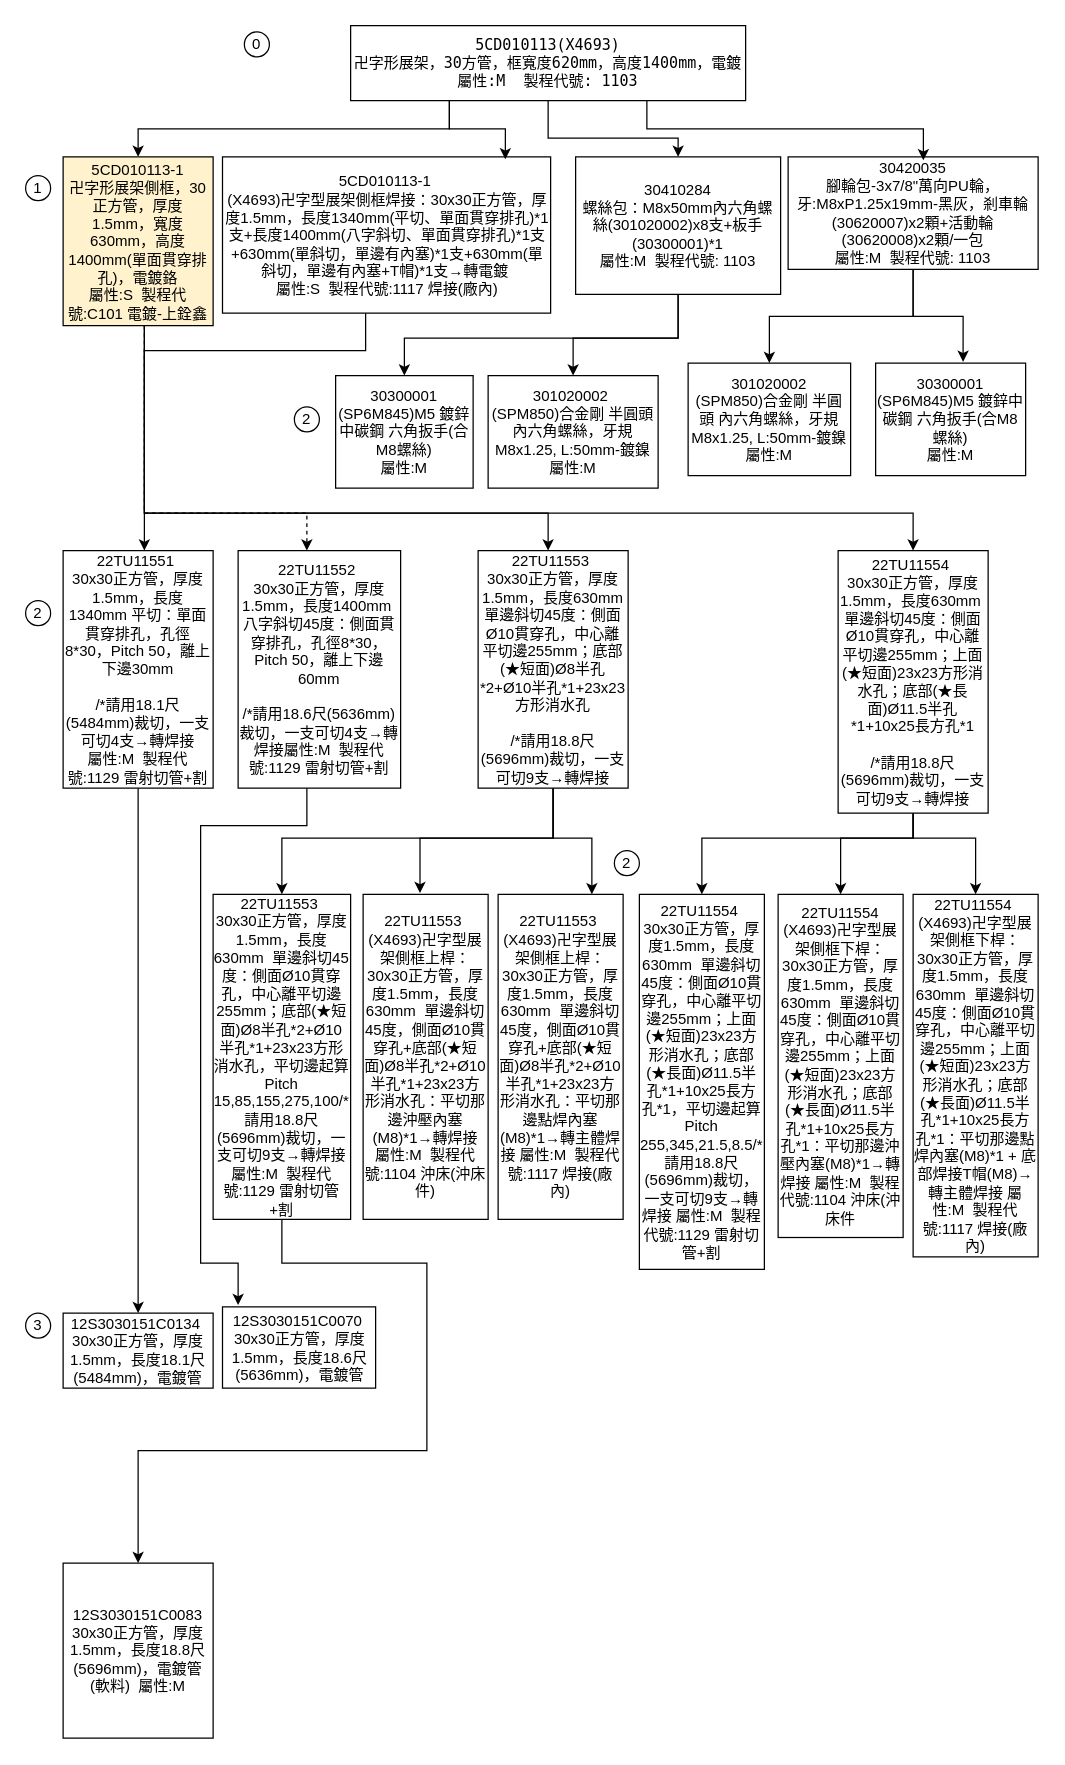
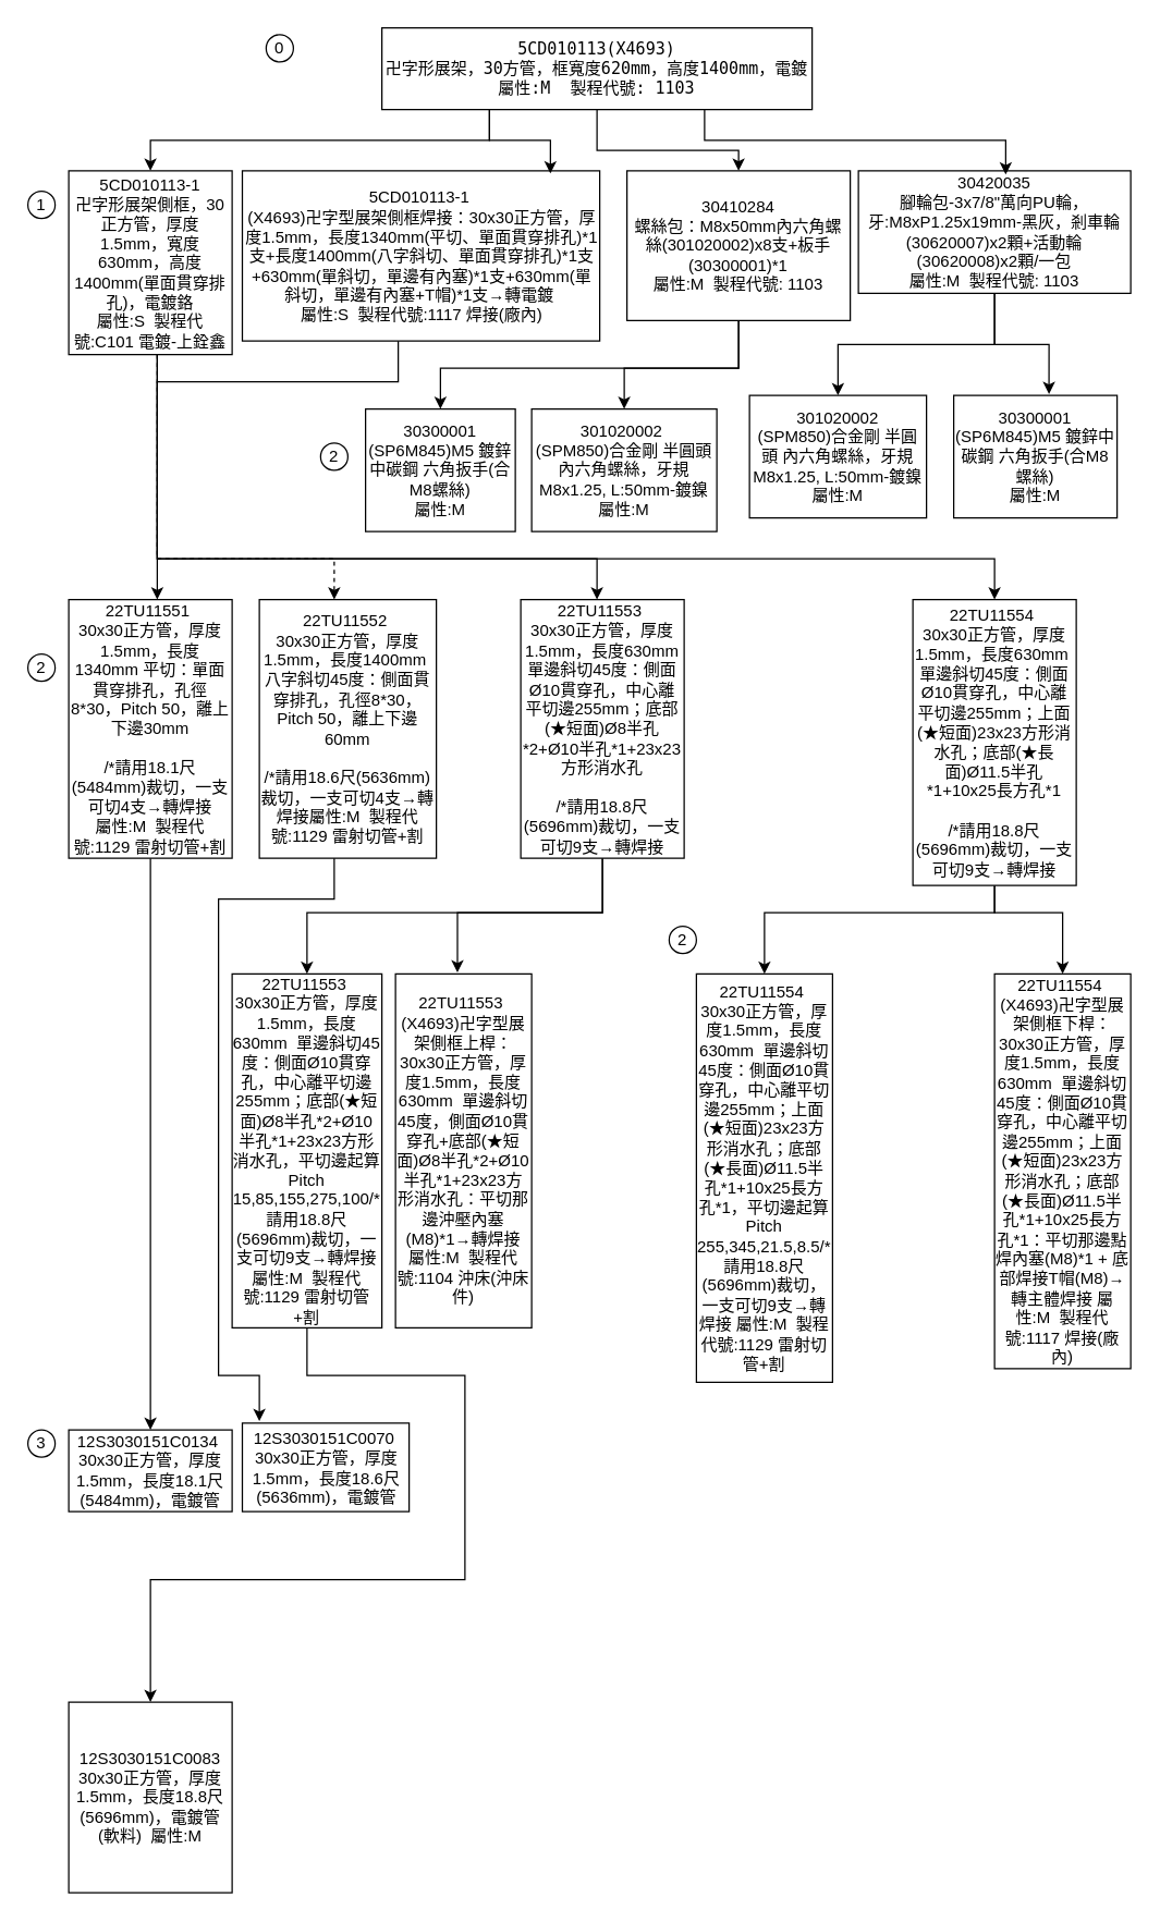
- <mxCell id="8" value="5CD010113-1&lt;div&gt;卍字形展架側框，30正方管，厚度1.5mm，寬度630mm，高度1400mm(單面貫穿排孔)，電鍍鉻&lt;br&gt;&lt;/div&gt;&lt;div&gt;屬性:S&amp;nbsp; 製程代號:C101 電鍍-上銓鑫&lt;br&gt;&lt;/div&gt;" style="rounded=0;whiteSpace=wrap;html=1;fillColor=#fff2cc;" vertex="1" parent="1"><mxGeometry x="50" y="125" width="120" height="135" as="geometry" /></mxCell>
+ <mxCell id="8" value="5CD010113-1&lt;div&gt;卍字形展架側框，30正方管，厚度1.5mm，寬度630mm，高度1400mm(單面貫穿排孔)，電鍍鉻&lt;br&gt;&lt;/div&gt;&lt;div&gt;屬性:S&amp;nbsp; 製程代號:C101 電鍍-上銓鑫&lt;br&gt;&lt;/div&gt;" style="rounded=0;whiteSpace=wrap;html=1;" vertex="1" parent="1"><mxGeometry x="50" y="125" width="120" height="135" as="geometry" /></mxCell>
- <mxCell id="22" style="edgeStyle=orthogonalEdgeStyle;rounded=0;orthogonalLoop=1;jettySize=auto;html=1;entryX=0.75;entryY=0;entryDx=0;entryDy=0;" edge="1" parent="1" source="24" target="39"><mxGeometry relative="1" as="geometry"><Array as="points"><mxPoint x="442" y="670" /><mxPoint x="473" y="670" /></Array></mxGeometry></mxCell>
- <mxCell id="26" style="edgeStyle=orthogonalEdgeStyle;rounded=0;orthogonalLoop=1;jettySize=auto;html=1;entryX=0.5;entryY=0;entryDx=0;entryDy=0;" edge="1" parent="1" source="28" target="46"><mxGeometry relative="1" as="geometry"><Array as="points"><mxPoint x="730" y="670" /><mxPoint x="672" y="670" /></Array></mxGeometry></mxCell>
- <mxCell id="39" value="22TU11553&amp;nbsp;&lt;div&gt;(X4693)卍字型展架側框上桿：30x30正方管，厚度1.5mm，長度630mm&amp;nbsp; 單邊斜切45度，側面Ø10貫穿孔+底部(★短面)Ø8半孔*2+Ø10半孔*1+23x23方形消水孔：平切那邊點焊內塞(M8)*1→轉主體焊接 屬性:M&amp;nbsp; 製程代號:1117 焊接(廠內)&lt;/div&gt;" style="rounded=0;whiteSpace=wrap;html=1;" vertex="1" parent="1"><mxGeometry x="398" y="715" width="100" height="260" as="geometry" /></mxCell>
- <mxCell id="46" value="&lt;div&gt;22TU11554 (X4693)卍字型展架側框下桿：30x30正方管，厚度1.5mm，長度630mm&amp;nbsp; 單邊斜切45度：側面Ø10貫穿孔，中心離平切邊255mm；上面(★短面)23x23方形消水孔；底部(★長面)Ø11.5半孔*1+10x25長方孔*1：平切那邊沖壓內塞(M8)*1→轉焊接 屬性:M&amp;nbsp; 製程代號:1104 沖床(沖床件&lt;/div&gt;" style="rounded=0;whiteSpace=wrap;html=1;" vertex="1" parent="1"><mxGeometry x="622" y="715" width="100" height="274.5" as="geometry" /></mxCell>
